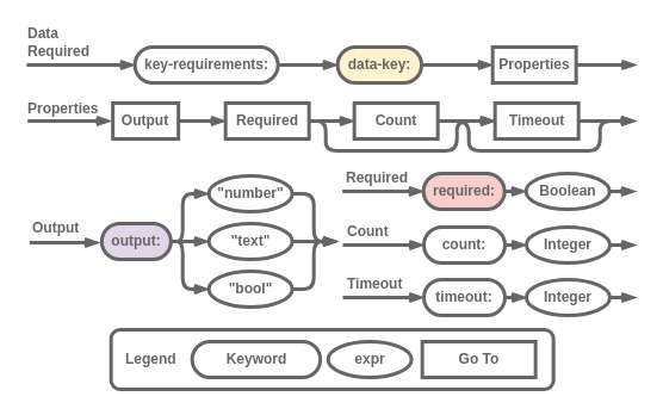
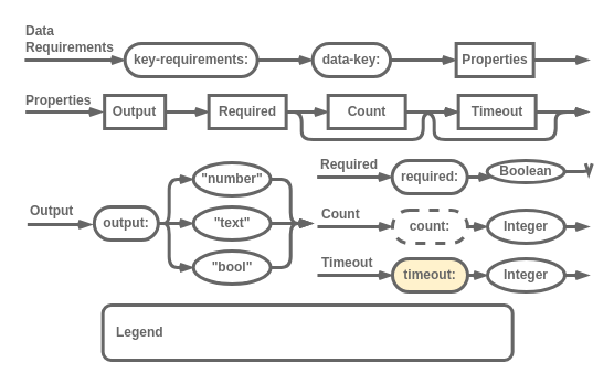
- <mxCell id="10" value="&lt;font size=&quot;1&quot; color=&quot;#666666&quot;&gt;&lt;b style=&quot;font-size: 12px;&quot;&gt;Data&lt;br&gt;Required&lt;br&gt;&lt;/b&gt;&lt;/font&gt;" style="text;html=1;strokeColor=none;fillColor=none;align=left;verticalAlign=middle;whiteSpace=wrap;rounded=0;fontSize=11;fontFamily=Helvetica;fontColor=#333333;container=0;" parent="2" vertex="1"><mxGeometry width="60" height="30" as="geometry" /></mxCell>
+ <mxCell id="10" value="&lt;font size=&quot;1&quot; color=&quot;#666666&quot;&gt;&lt;b style=&quot;font-size: 12px;&quot;&gt;Data&lt;br&gt;Requirements&lt;br&gt;&lt;/b&gt;&lt;/font&gt;" style="text;html=1;strokeColor=none;fillColor=none;align=left;verticalAlign=middle;whiteSpace=wrap;rounded=0;fontSize=11;fontFamily=Helvetica;fontColor=#333333;container=0;" parent="2" vertex="1"><mxGeometry width="60" height="30" as="geometry" /></mxCell>
- <mxCell id="11" value="&lt;font color=&quot;#666666&quot;&gt;&lt;b&gt;data-key:&lt;/b&gt;&lt;/font&gt;" style="rounded=1;whiteSpace=wrap;html=1;strokeColor=#666666;fontFamily=Helvetica;fontSize=12;fontColor=#143642;fillColor=#fff2cc;arcSize=50;fontStyle=0;shadow=0;labelBackgroundColor=none;align=center;verticalAlign=middle;strokeWidth=3;container=0;" parent="2" vertex="1"><mxGeometry x="262.07" y="19" width="70.41" height="30" as="geometry" /></mxCell>
+ <mxCell id="11" value="&lt;font color=&quot;#666666&quot;&gt;&lt;b&gt;data-key:&lt;/b&gt;&lt;/font&gt;" style="rounded=1;whiteSpace=wrap;html=1;strokeColor=#666666;fontFamily=Helvetica;fontSize=12;fontColor=#143642;fillColor=#ffffff;arcSize=50;fontStyle=0;shadow=0;labelBackgroundColor=none;align=center;verticalAlign=middle;strokeWidth=3;container=0;" parent="2" vertex="1"><mxGeometry x="262.07" y="19" width="70.41" height="30" as="geometry" /></mxCell>
- <mxCell id="31" value="&lt;font color=&quot;#666666&quot;&gt;&lt;b&gt;required:&lt;/b&gt;&lt;/font&gt;" style="rounded=1;whiteSpace=wrap;html=1;strokeColor=#666666;fontFamily=Helvetica;fontSize=12;fontColor=#143642;fillColor=#f8cecc;arcSize=50;fontStyle=0;shadow=0;labelBackgroundColor=none;align=center;verticalAlign=middle;strokeWidth=3;container=0;" parent="28" vertex="1"><mxGeometry x="66.32" y="6" width="67.99" height="30" as="geometry" /></mxCell>
+ <mxCell id="31" value="&lt;font color=&quot;#666666&quot;&gt;&lt;b&gt;required:&lt;/b&gt;&lt;/font&gt;" style="rounded=1;whiteSpace=wrap;html=1;strokeColor=#666666;fontFamily=Helvetica;fontSize=12;fontColor=#143642;fillColor=#ffffff;arcSize=50;fontStyle=0;shadow=0;labelBackgroundColor=none;align=center;verticalAlign=middle;strokeWidth=3;container=0;" parent="28" vertex="1"><mxGeometry x="66.32" y="6" width="67.99" height="30" as="geometry" /></mxCell>
- <mxCell id="33" value="&lt;b style=&quot;border-color: var(--border-color); color: rgb(51, 51, 51);&quot;&gt;&lt;font style=&quot;border-color: var(--border-color);&quot; color=&quot;#666666&quot;&gt;Boolean&lt;/font&gt;&lt;/b&gt;" style="ellipse;whiteSpace=wrap;html=1;rounded=1;labelBackgroundColor=none;strokeColor=#666666;fontFamily=Helvetica;fontSize=12;fontColor=default;fillColor=default;container=0;strokeWidth=3;" parent="28" vertex="1"><mxGeometry x="152.31" y="6" width="70" height="30" as="geometry" /></mxCell>
+ <mxCell id="33" value="&lt;b style=&quot;border-color: var(--border-color); color: rgb(51, 51, 51);&quot;&gt;&lt;font style=&quot;border-color: var(--border-color);&quot; color=&quot;#666666&quot;&gt;Boolean&lt;/font&gt;&lt;/b&gt;" style="ellipse;whiteSpace=wrap;html=1;rounded=1;labelBackgroundColor=none;strokeColor=#666666;fontFamily=Helvetica;fontSize=12;fontColor=default;fillColor=default;container=0;strokeWidth=3;" parent="28" vertex="1"><mxGeometry x="152.31" y="6" width="70" height="20" as="geometry" /></mxCell>
- <mxCell id="55" value="&lt;font color=&quot;#666666&quot;&gt;&lt;b&gt;output:&lt;/b&gt;&lt;/font&gt;" style="rounded=1;whiteSpace=wrap;html=1;strokeColor=#666666;fontFamily=Helvetica;fontSize=12;fontColor=#143642;fillColor=#e1d5e7;arcSize=50;fontStyle=0;shadow=0;labelBackgroundColor=none;align=center;verticalAlign=middle;strokeWidth=3;container=0;" parent="49" vertex="1"><mxGeometry x="60.51" y="40" width="57.99" height="30" as="geometry" /></mxCell>
+ <mxCell id="55" value="&lt;font color=&quot;#666666&quot;&gt;&lt;b&gt;output:&lt;/b&gt;&lt;/font&gt;" style="rounded=1;whiteSpace=wrap;html=1;strokeColor=#666666;fontFamily=Helvetica;fontSize=12;fontColor=#143642;fillColor=#ffffff;arcSize=50;fontStyle=0;shadow=0;labelBackgroundColor=none;align=center;verticalAlign=middle;strokeWidth=3;container=0;" parent="49" vertex="1"><mxGeometry x="60.51" y="40" width="57.99" height="30" as="geometry" /></mxCell>
- <mxCell id="38" value="&lt;font color=&quot;#666666&quot;&gt;&lt;b&gt;count:&lt;/b&gt;&lt;/font&gt;" style="rounded=1;whiteSpace=wrap;html=1;strokeColor=#666666;fontFamily=Helvetica;fontSize=12;fontColor=#143642;fillColor=#ffffff;arcSize=50;fontStyle=0;shadow=0;labelBackgroundColor=none;align=center;verticalAlign=middle;strokeWidth=3;container=0;" parent="35" vertex="1"><mxGeometry x="66.32" y="6" width="67.99" height="30" as="geometry" /></mxCell>
+ <mxCell id="38" value="&lt;font color=&quot;#666666&quot;&gt;&lt;b&gt;count:&lt;/b&gt;&lt;/font&gt;" style="rounded=1;whiteSpace=wrap;html=1;strokeColor=#666666;fontFamily=Helvetica;fontSize=12;fontColor=#143642;fillColor=#ffffff;arcSize=50;fontStyle=0;shadow=0;labelBackgroundColor=none;align=center;verticalAlign=middle;strokeWidth=3;container=0;dashed=1;" parent="35" vertex="1"><mxGeometry x="66.32" y="6" width="67.99" height="30" as="geometry" /></mxCell>
- <mxCell id="45" value="&lt;font color=&quot;#666666&quot;&gt;&lt;b&gt;timeout:&lt;/b&gt;&lt;/font&gt;" style="rounded=1;whiteSpace=wrap;html=1;strokeColor=#666666;fontFamily=Helvetica;fontSize=12;fontColor=#143642;fillColor=#ffffff;arcSize=50;fontStyle=0;shadow=0;labelBackgroundColor=none;align=center;verticalAlign=middle;strokeWidth=3;container=0;" parent="42" vertex="1"><mxGeometry x="66.32" y="6" width="67.99" height="30" as="geometry" /></mxCell>
+ <mxCell id="45" value="&lt;font color=&quot;#666666&quot;&gt;&lt;b&gt;timeout:&lt;/b&gt;&lt;/font&gt;" style="rounded=1;whiteSpace=wrap;html=1;strokeColor=#666666;fontFamily=Helvetica;fontSize=12;fontColor=#143642;fillColor=#fff2cc;arcSize=50;fontStyle=0;shadow=0;labelBackgroundColor=none;align=center;verticalAlign=middle;strokeWidth=3;container=0;" parent="42" vertex="1"><mxGeometry x="66.32" y="6" width="67.99" height="30" as="geometry" /></mxCell>
- <mxCell id="6" value="&lt;p&gt;&lt;b style=&quot;border-color: var(--border-color); color: rgb(51, 51, 51);&quot;&gt;&lt;font style=&quot;border-color: var(--border-color);&quot; color=&quot;#666666&quot;&gt;Keyword&lt;/font&gt;&lt;/b&gt;&lt;br&gt;&lt;/p&gt;" style="rounded=1;whiteSpace=wrap;html=1;arcSize=50;fontStyle=0;fillColor=#ffffff;strokeColor=#666666;labelBackgroundColor=none;fontColor=#143642;container=0;strokeWidth=3;" parent="3" vertex="1"><mxGeometry x="67.996" y="10" width="107.5" height="30" as="geometry" /></mxCell>
- <mxCell id="5" value="&lt;b style=&quot;border-color: var(--border-color); color: rgb(51, 51, 51);&quot;&gt;&lt;font style=&quot;border-color: var(--border-color);&quot; color=&quot;#666666&quot;&gt;expr&lt;/font&gt;&lt;/b&gt;" style="ellipse;whiteSpace=wrap;html=1;rounded=1;labelBackgroundColor=none;strokeColor=#666666;fontFamily=Helvetica;fontSize=12;fontColor=default;fillColor=default;container=0;strokeWidth=3;" parent="3" vertex="1"><mxGeometry x="182" y="10" width="70" height="30" as="geometry" /></mxCell>
- <mxCell id="7" value="&lt;b style=&quot;border-color: var(--border-color); color: rgb(51, 51, 51);&quot;&gt;&lt;font style=&quot;border-color: var(--border-color);&quot; color=&quot;#666666&quot;&gt;Go To&lt;/font&gt;&lt;/b&gt;" style="rounded=1;whiteSpace=wrap;html=1;strokeColor=#666666;fontFamily=Helvetica;fontSize=12;fontColor=#143642;fillColor=#FFFFFF;arcSize=0;fontStyle=0;shadow=0;labelBackgroundColor=none;container=0;strokeWidth=3;" parent="3" vertex="1"><mxGeometry x="261.005" y="10" width="95" height="30" as="geometry" /></mxCell>
